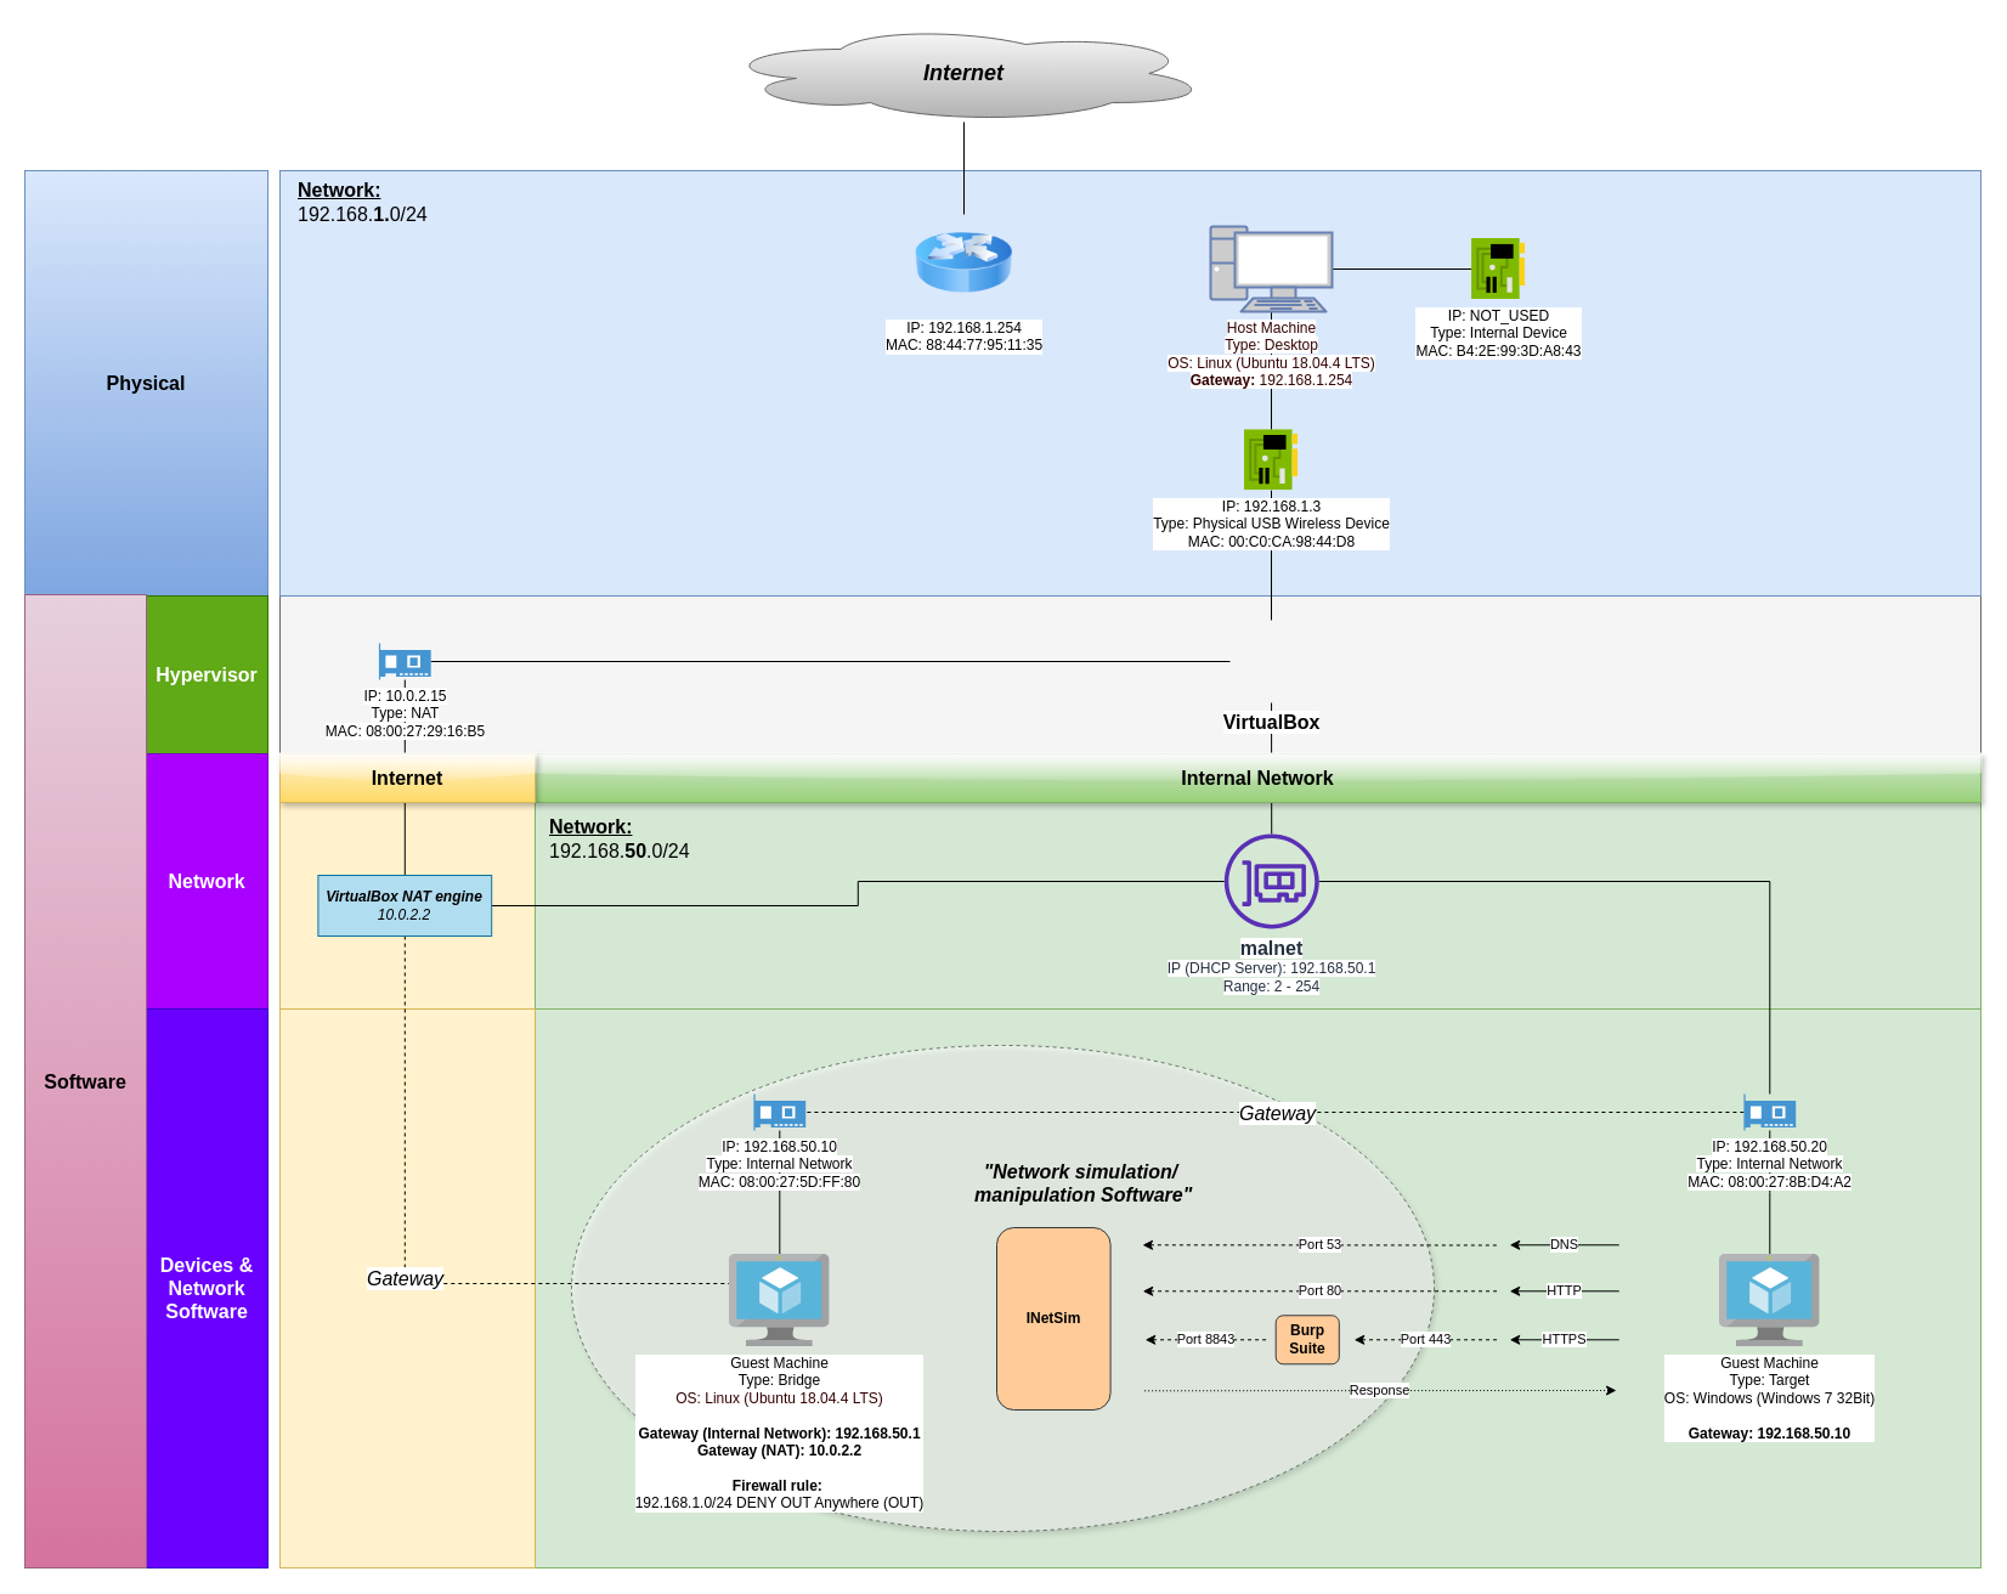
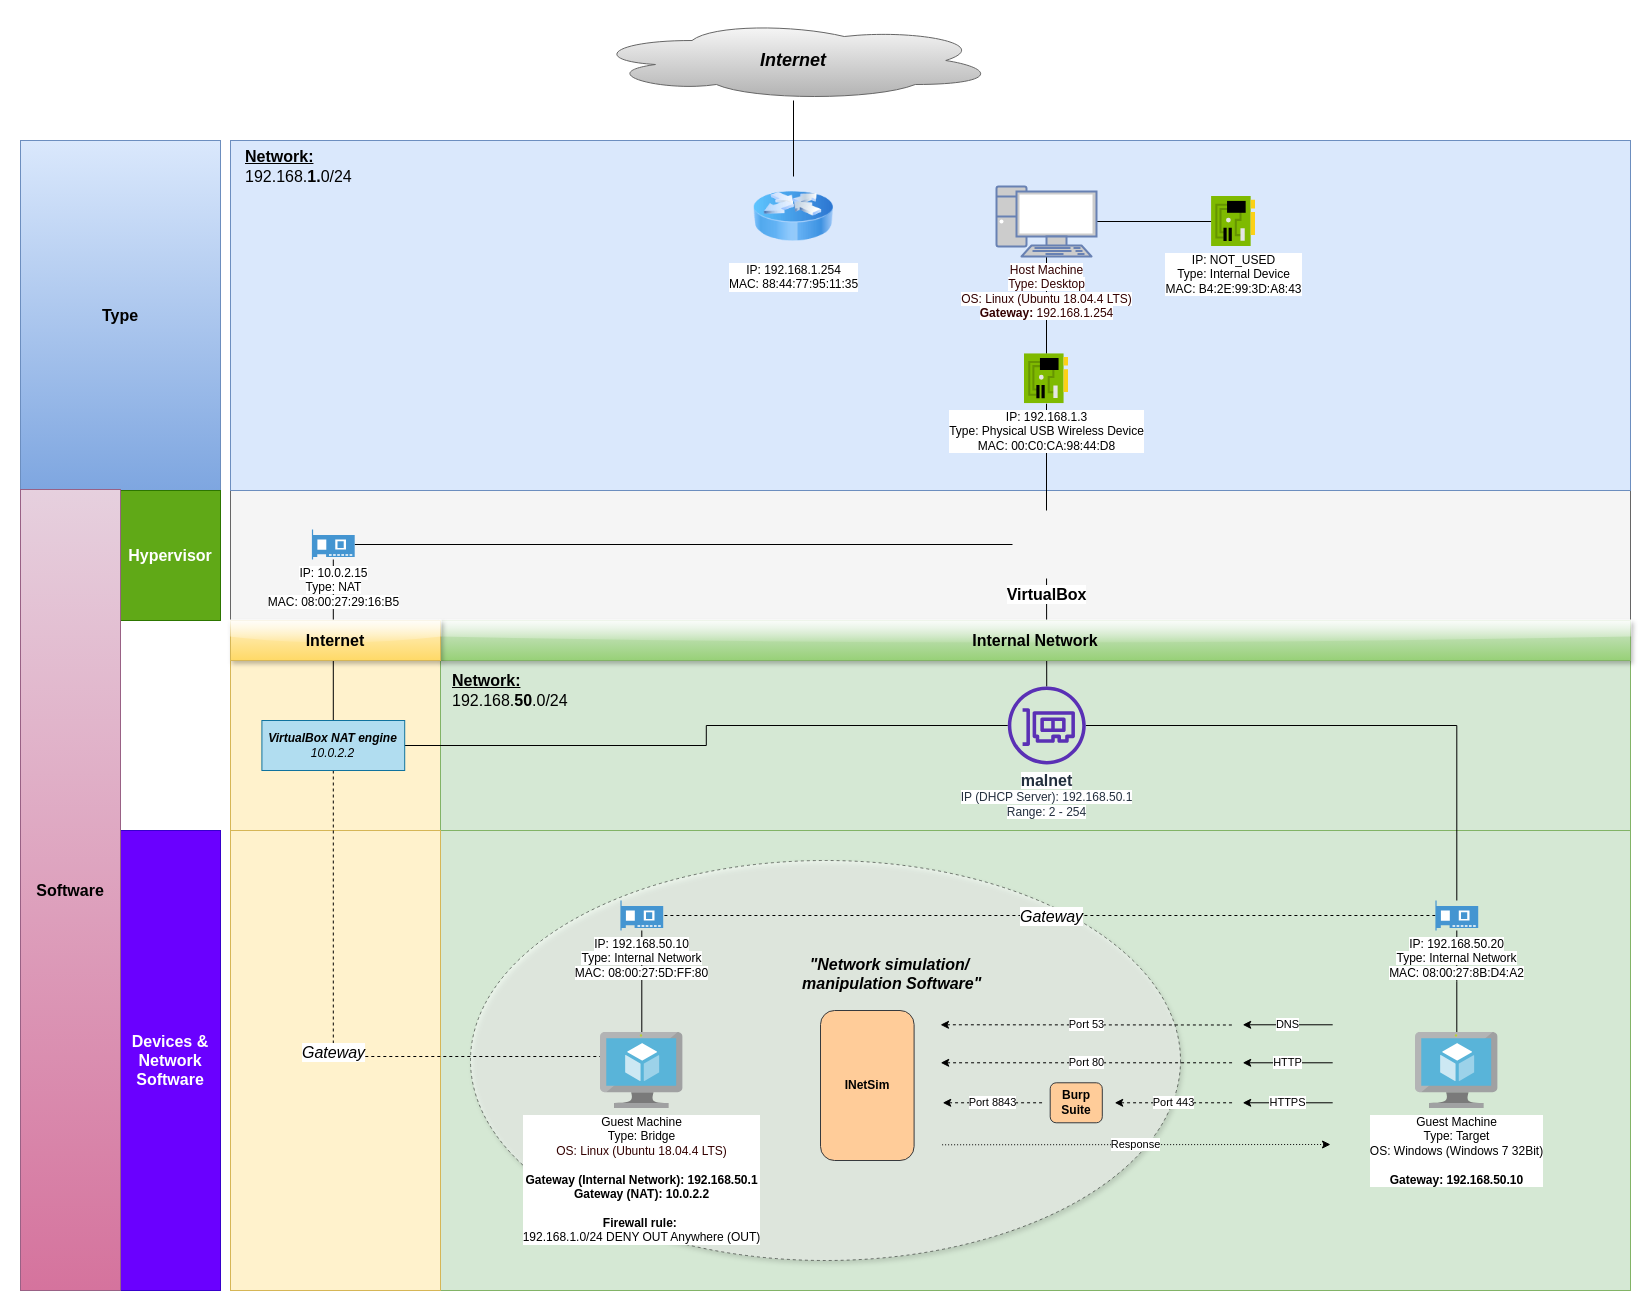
- <mxCell id="25" value="&lt;font style=&quot;font-size: 16px&quot;&gt;Physical&lt;/font&gt;" style="rounded=0;whiteSpace=wrap;html=1;fillColor=#dae8fc;strokeColor=#6c8ebf;fontSize=18;fontStyle=1;gradientColor=#7ea6e0;" parent="1" vertex="1"><mxGeometry x="20" y="140" width="200" height="350" as="geometry" /></mxCell>
+ <mxCell id="25" value="&lt;font style=&quot;font-size: 16px&quot;&gt;Type&lt;/font&gt;" style="rounded=0;whiteSpace=wrap;html=1;fillColor=#dae8fc;strokeColor=#6c8ebf;fontSize=18;fontStyle=1;gradientColor=#7ea6e0;" parent="1" vertex="1"><mxGeometry x="20" y="140" width="200" height="350" as="geometry" /></mxCell>
- <mxCell id="27" value="Network" style="rounded=0;whiteSpace=wrap;html=1;fillColor=#aa00ff;strokeColor=#7700CC;fontStyle=1;fontSize=16;fontColor=#ffffff;" parent="1" vertex="1"><mxGeometry x="120" y="620" width="100" height="210" as="geometry" /></mxCell>
